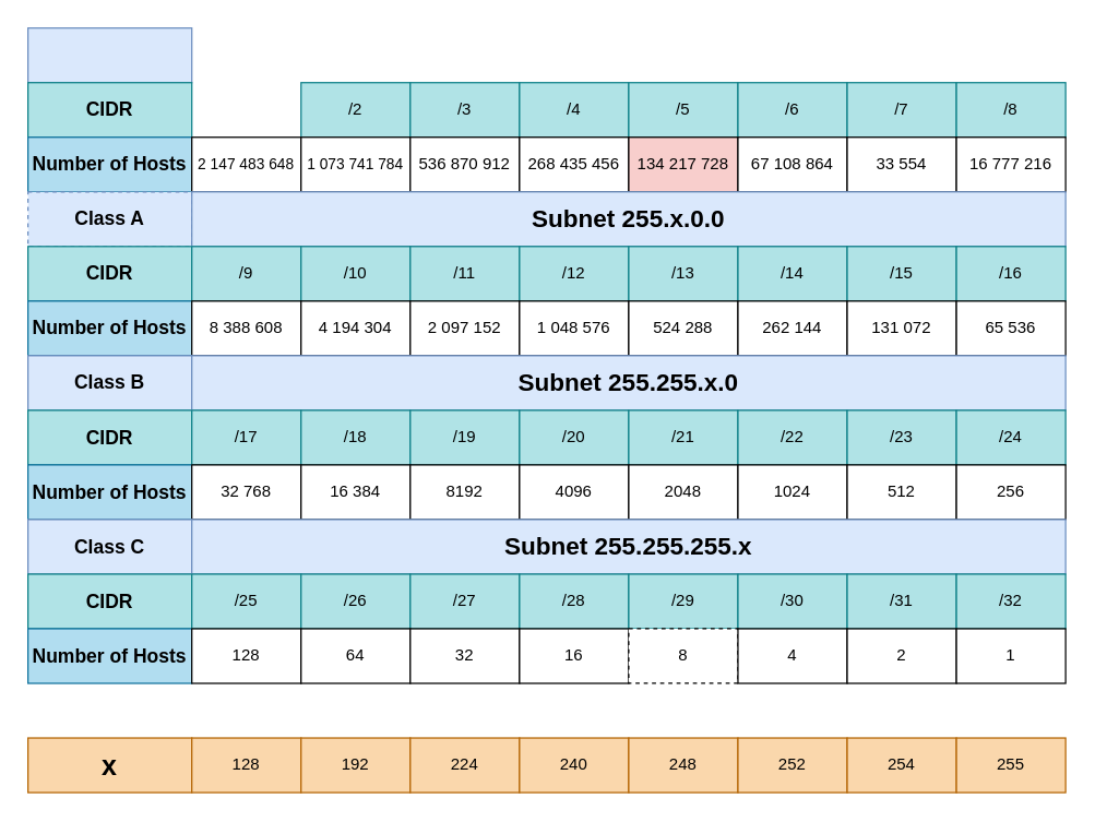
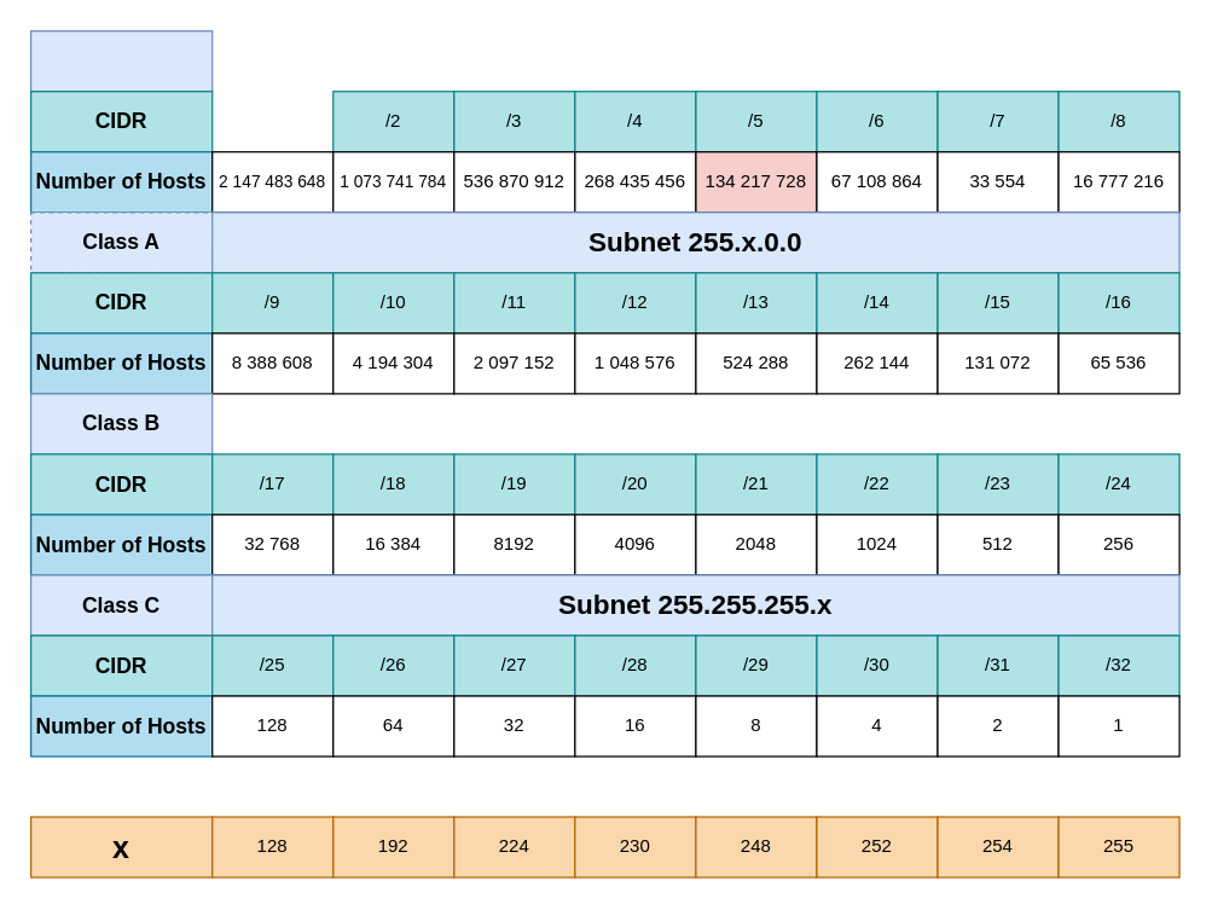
- <mxCell id="43" value="&lt;b&gt;&lt;font style=&quot;font-size: 18px;&quot;&gt;Subnet 255.255.x.0&lt;/font&gt;&lt;/b&gt;" style="rounded=0;whiteSpace=wrap;html=1;fillColor=#dae8fc;strokeColor=#6c8ebf;" vertex="1" parent="1"><mxGeometry x="140" y="260" width="640" height="40" as="geometry" /></mxCell>
- <mxCell id="76" value="8" style="whiteSpace=wrap;html=1;dashed=1;" vertex="1" parent="1"><mxGeometry x="460" y="460" width="80" height="40" as="geometry" /></mxCell>
+ <mxCell id="76" value="8" style="whiteSpace=wrap;html=1;" vertex="1" parent="1"><mxGeometry x="460" y="460" width="80" height="40" as="geometry" /></mxCell>
- <mxCell id="84" value="240" style="whiteSpace=wrap;html=1;fillColor=#fad7ac;strokeColor=#b46504;" vertex="1" parent="1"><mxGeometry x="380" y="540" width="80" height="40" as="geometry" /></mxCell>
+ <mxCell id="84" value="230" style="whiteSpace=wrap;html=1;fillColor=#fad7ac;strokeColor=#b46504;" vertex="1" parent="1"><mxGeometry x="380" y="540" width="80" height="40" as="geometry" /></mxCell>
